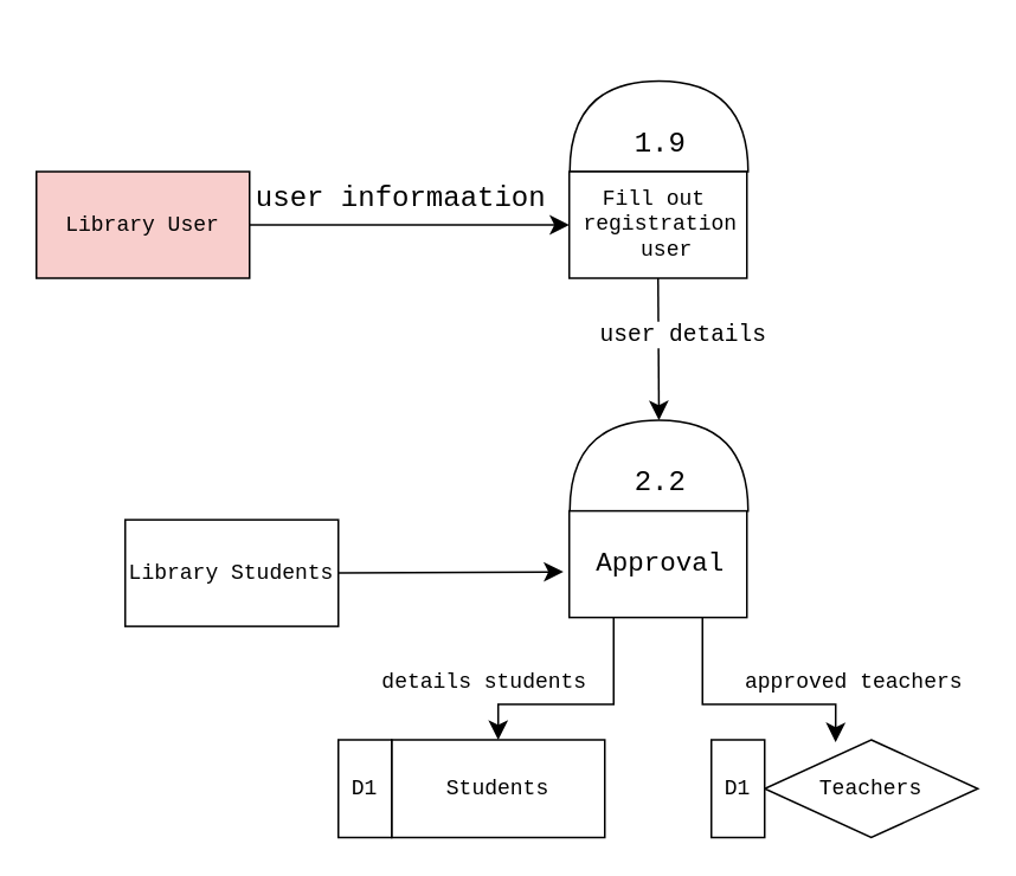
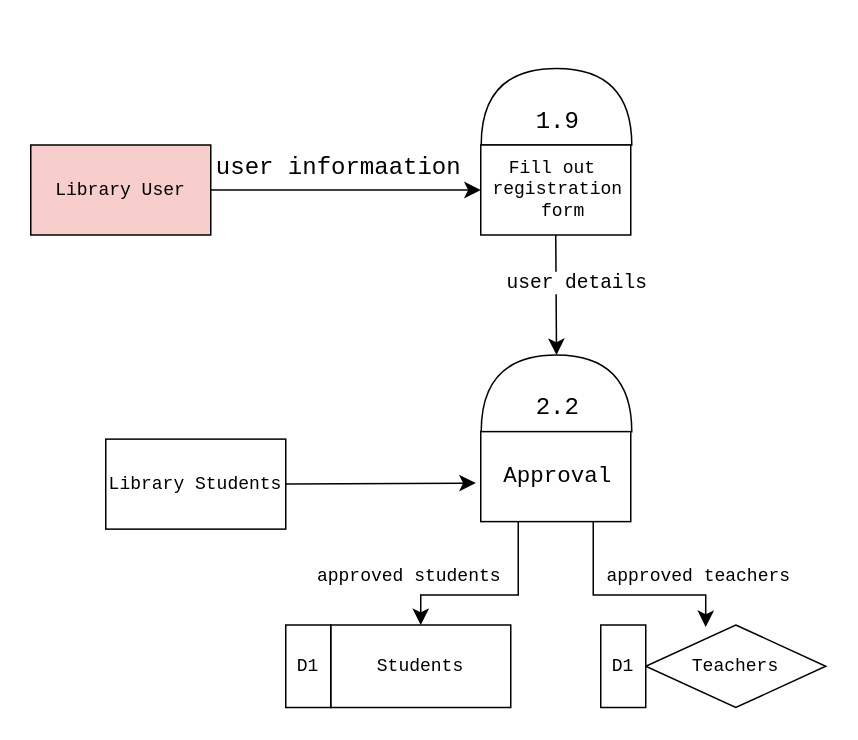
- <mxCell id="12" value="&lt;div style=&quot;font-size: 12px;&quot;&gt;&lt;font style=&quot;font-size: 12px;&quot;&gt;Fill out&amp;nbsp;&lt;/font&gt;&lt;/div&gt;&lt;div style=&quot;font-size: 12px;&quot;&gt;&lt;font style=&quot;font-size: 12px;&quot;&gt;registration&lt;/font&gt;&lt;/div&gt;&lt;div style=&quot;font-size: 12px;&quot;&gt;&lt;font style=&quot;font-size: 12px;&quot;&gt;&amp;nbsp;user&lt;/font&gt;&lt;/div&gt;" style="text;html=1;align=center;verticalAlign=middle;resizable=0;points=[];autosize=1;strokeColor=none;fillColor=none;fontSize=16;fontFamily=Courier New;" vertex="1" parent="8"><mxGeometry x="-4.49" y="30" width="110" height="60" as="geometry" /></mxCell>
+ <mxCell id="12" value="&lt;div style=&quot;font-size: 12px;&quot;&gt;&lt;font style=&quot;font-size: 12px;&quot;&gt;Fill out&amp;nbsp;&lt;/font&gt;&lt;/div&gt;&lt;div style=&quot;font-size: 12px;&quot;&gt;&lt;font style=&quot;font-size: 12px;&quot;&gt;registration&lt;/font&gt;&lt;/div&gt;&lt;div style=&quot;font-size: 12px;&quot;&gt;&lt;font style=&quot;font-size: 12px;&quot;&gt;&amp;nbsp;form&lt;/font&gt;&lt;/div&gt;" style="text;html=1;align=center;verticalAlign=middle;resizable=0;points=[];autosize=1;strokeColor=none;fillColor=none;fontSize=16;fontFamily=Courier New;" vertex="1" parent="8"><mxGeometry x="-4.49" y="30" width="110" height="60" as="geometry" /></mxCell>
- <mxCell id="31" value="&lt;font style=&quot;font-size: 12px;&quot; face=&quot;Courier New&quot;&gt;details students&lt;/font&gt;" style="text;html=1;align=center;verticalAlign=middle;resizable=0;points=[];autosize=1;strokeColor=none;fillColor=none;fontSize=16;" vertex="1" parent="1"><mxGeometry x="197" y="366" width="150" height="30" as="geometry" /></mxCell>
+ <mxCell id="31" value="&lt;font style=&quot;font-size: 12px;&quot; face=&quot;Courier New&quot;&gt;approved students&lt;/font&gt;" style="text;html=1;align=center;verticalAlign=middle;resizable=0;points=[];autosize=1;strokeColor=none;fillColor=none;fontSize=16;" vertex="1" parent="1"><mxGeometry x="197" y="366" width="150" height="30" as="geometry" /></mxCell>
- <mxCell id="32" value="&lt;font style=&quot;font-size: 12px;&quot; face=&quot;Courier New&quot;&gt;approved teachers&lt;/font&gt;" style="text;html=1;align=center;verticalAlign=middle;resizable=0;points=[];autosize=1;strokeColor=none;fillColor=none;fontSize=16;" vertex="1" parent="1"><mxGeometry x="405" y="366" width="150" height="30" as="geometry" /></mxCell>
+ <mxCell id="32" value="&lt;font style=&quot;font-size: 12px;&quot; face=&quot;Courier New&quot;&gt;approved teachers&lt;/font&gt;" style="text;html=1;align=center;verticalAlign=middle;resizable=0;points=[];autosize=1;strokeColor=none;fillColor=none;fontSize=16;" vertex="1" parent="1"><mxGeometry x="390" y="366" width="150" height="30" as="geometry" /></mxCell>
